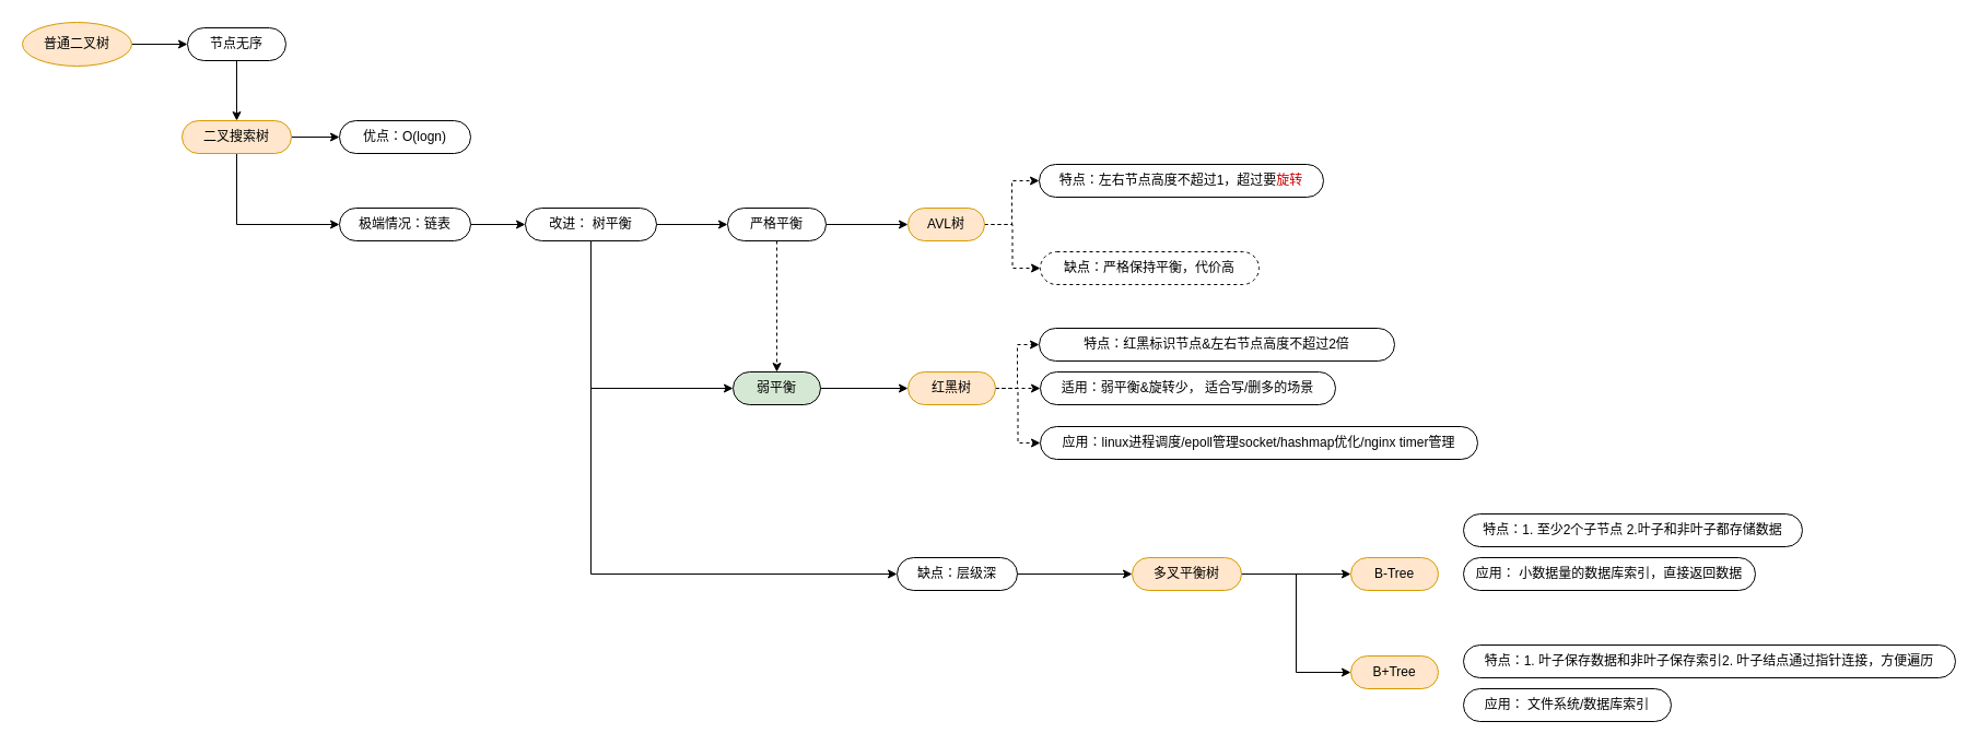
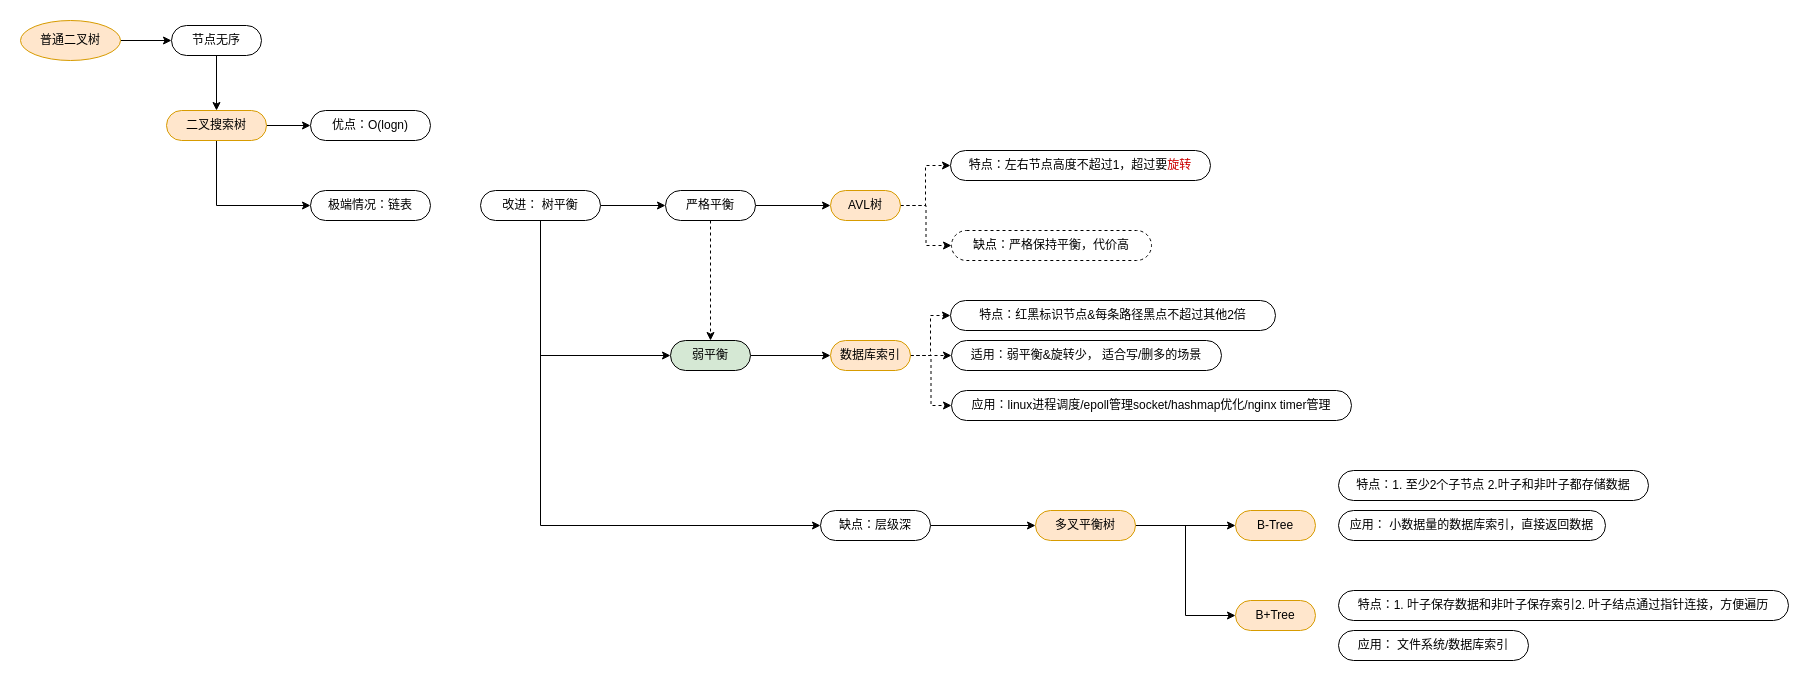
- <mxCell id="10" style="edgeStyle=orthogonalEdgeStyle;rounded=0;orthogonalLoop=1;jettySize=auto;html=1;exitX=1;exitY=0.5;exitDx=0;exitDy=0;" edge="1" parent="1" source="11" target="15"><mxGeometry relative="1" as="geometry" /></mxCell>
- <mxCell id="37" value="特点：红黑标识节点&amp;amp;左右节点高度不超过2倍" style="whiteSpace=wrap;html=1;rounded=1;arcSize=50;align=center;verticalAlign=middle;strokeWidth=1;autosize=1;spacing=4;treeFolding=1;treeMoving=1;newEdgeStyle={&quot;edgeStyle&quot;:&quot;entityRelationEdgeStyle&quot;,&quot;startArrow&quot;:&quot;none&quot;,&quot;endArrow&quot;:&quot;none&quot;,&quot;segment&quot;:10,&quot;curved&quot;:1};" vertex="1" parent="1"><mxGeometry x="950" y="300" width="325" height="30" as="geometry" /></mxCell>
+ <mxCell id="37" value="特点：红黑标识节点&amp;amp;每条路径黑点不超过其他2倍" style="whiteSpace=wrap;html=1;rounded=1;arcSize=50;align=center;verticalAlign=middle;strokeWidth=1;autosize=1;spacing=4;treeFolding=1;treeMoving=1;newEdgeStyle={&quot;edgeStyle&quot;:&quot;entityRelationEdgeStyle&quot;,&quot;startArrow&quot;:&quot;none&quot;,&quot;endArrow&quot;:&quot;none&quot;,&quot;segment&quot;:10,&quot;curved&quot;:1};" vertex="1" parent="1"><mxGeometry x="950" y="300" width="325" height="30" as="geometry" /></mxCell>
- <mxCell id="27" value="红黑树" style="whiteSpace=wrap;html=1;rounded=1;arcSize=50;align=center;verticalAlign=middle;strokeWidth=1;autosize=1;spacing=4;treeFolding=1;treeMoving=1;newEdgeStyle={&quot;edgeStyle&quot;:&quot;entityRelationEdgeStyle&quot;,&quot;startArrow&quot;:&quot;none&quot;,&quot;endArrow&quot;:&quot;none&quot;,&quot;segment&quot;:10,&quot;curved&quot;:1};fillColor=#ffe6cc;strokeColor=#d79b00;" vertex="1" parent="1"><mxGeometry x="830" y="340" width="80" height="30" as="geometry" /></mxCell>
+ <mxCell id="27" value="数据库索引" style="whiteSpace=wrap;html=1;rounded=1;arcSize=50;align=center;verticalAlign=middle;strokeWidth=1;autosize=1;spacing=4;treeFolding=1;treeMoving=1;newEdgeStyle={&quot;edgeStyle&quot;:&quot;entityRelationEdgeStyle&quot;,&quot;startArrow&quot;:&quot;none&quot;,&quot;endArrow&quot;:&quot;none&quot;,&quot;segment&quot;:10,&quot;curved&quot;:1};fillColor=#ffe6cc;strokeColor=#d79b00;" vertex="1" parent="1"><mxGeometry x="830" y="340" width="80" height="30" as="geometry" /></mxCell>
